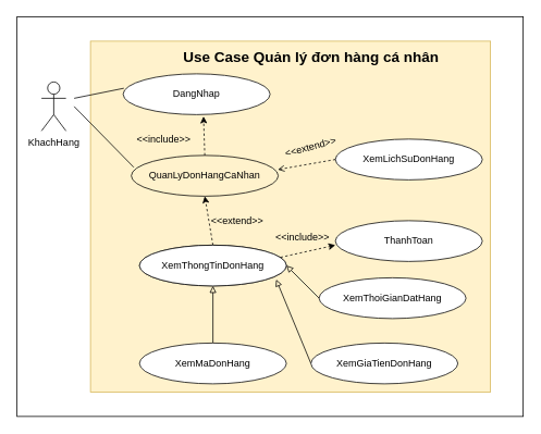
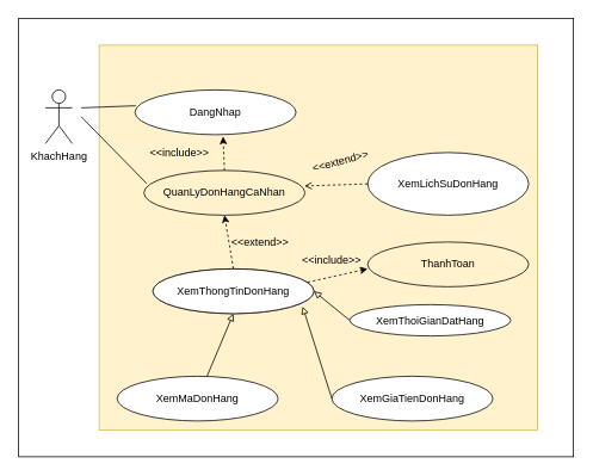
- <mxCell id="27" value="&lt;b&gt;&lt;font style=&quot;font-size: 18px;&quot;&gt;Use Case Quản lý đơn hàng cá nhân&lt;/font&gt;&lt;/b&gt;" style="text;html=1;align=center;verticalAlign=middle;resizable=0;points=[];autosize=1;strokeColor=none;fillColor=none;" vertex="1" parent="1"><mxGeometry x="210" y="50" width="340" height="40" as="geometry" /></mxCell>
- <mxCell id="6" value="DangNhap" style="ellipse;whiteSpace=wrap;html=1;" parent="1" vertex="1"><mxGeometry x="150" y="90" width="180" height="50" as="geometry" /></mxCell>
+ <mxCell id="6" value="DangNhap" style="ellipse;whiteSpace=wrap;html=1;" parent="1" vertex="1"><mxGeometry x="150" y="100" width="180" height="50" as="geometry" /></mxCell>
- <mxCell id="9" value="XemLichSuDonHang" style="ellipse;whiteSpace=wrap;html=1;" parent="1" vertex="1"><mxGeometry x="410" y="170" width="180" height="50" as="geometry" /></mxCell>
+ <mxCell id="9" value="XemLichSuDonHang" style="ellipse;whiteSpace=wrap;html=1;" parent="1" vertex="1"><mxGeometry x="410" y="170" width="180" height="70" as="geometry" /></mxCell>
- <mxCell id="25" value="ThanhToan" style="ellipse;whiteSpace=wrap;html=1;" parent="1" vertex="1"><mxGeometry x="410" y="270" width="180" height="50" as="geometry" /></mxCell>
+ <mxCell id="25" value="ThanhToan" style="ellipse;whiteSpace=wrap;html=1;fillColor=#fff2cc;" parent="1" vertex="1"><mxGeometry x="410" y="270" width="180" height="50" as="geometry" /></mxCell>
- <mxCell id="23" value="XemThoiGianDatHang" style="ellipse;whiteSpace=wrap;html=1;" parent="1" vertex="1"><mxGeometry x="390" y="340" width="180" height="50" as="geometry" /></mxCell>
+ <mxCell id="23" value="XemThoiGianDatHang" style="ellipse;whiteSpace=wrap;html=1;" parent="1" vertex="1"><mxGeometry x="390" y="340" width="180" height="35" as="geometry" /></mxCell>
- <mxCell id="14" value="XemMaDonHang" style="ellipse;whiteSpace=wrap;html=1;" parent="1" vertex="1"><mxGeometry x="170" y="420" width="180" height="50" as="geometry" /></mxCell>
+ <mxCell id="14" value="XemMaDonHang" style="ellipse;whiteSpace=wrap;html=1;" parent="1" vertex="1"><mxGeometry x="130" y="420" width="180" height="50" as="geometry" /></mxCell>
- <mxCell id="16" value="XemGiaTienDonHang" style="ellipse;whiteSpace=wrap;html=1;" parent="1" vertex="1"><mxGeometry x="380" y="420" width="180" height="50" as="geometry" /></mxCell>
+ <mxCell id="16" value="XemGiaTienDonHang" style="ellipse;whiteSpace=wrap;html=1;" parent="1" vertex="1"><mxGeometry x="370" y="420" width="180" height="50" as="geometry" /></mxCell>
